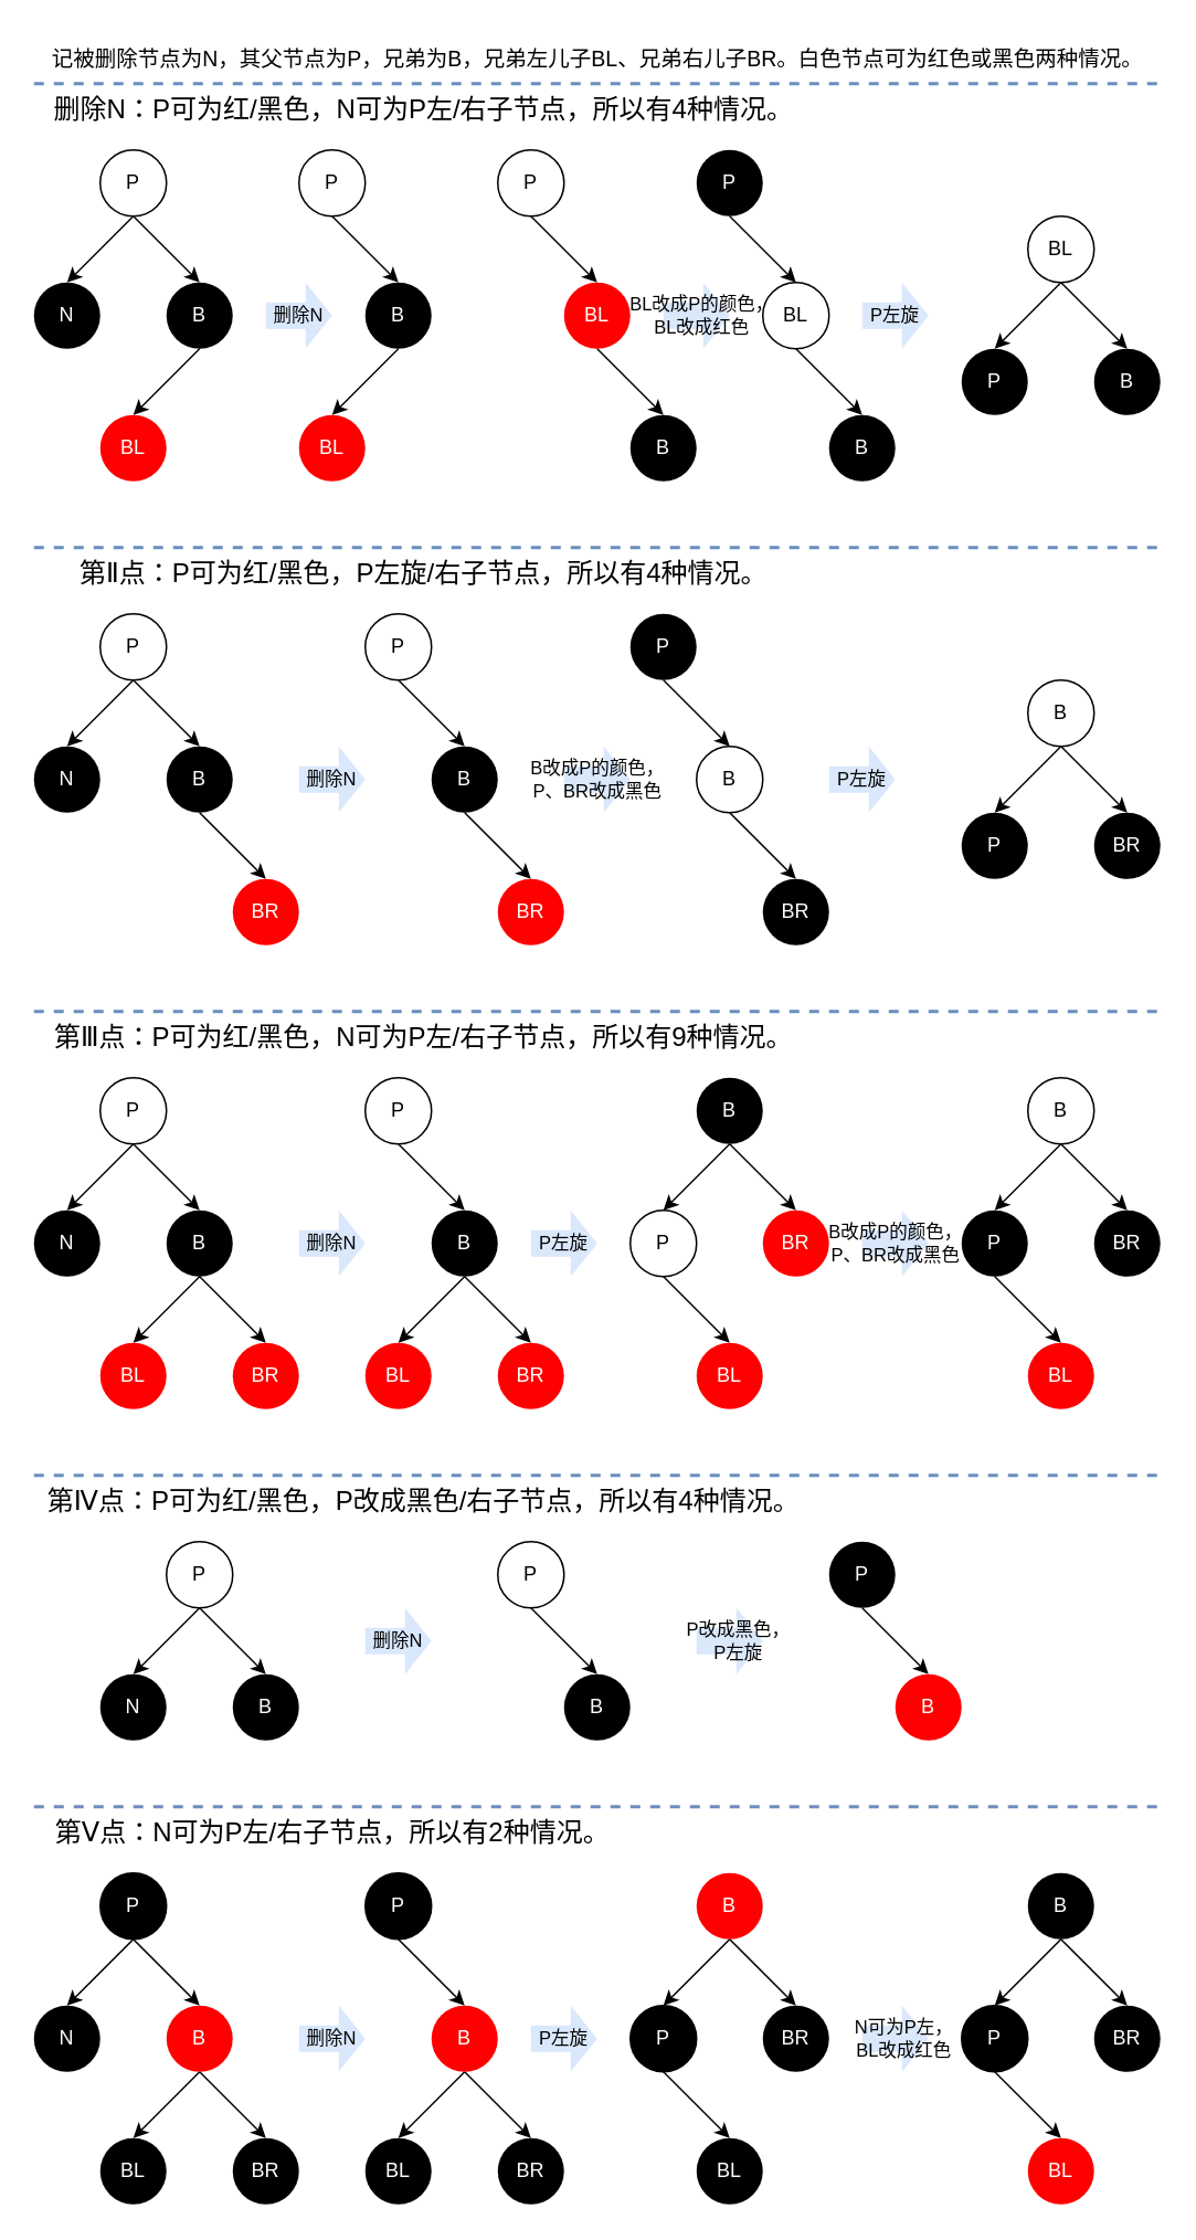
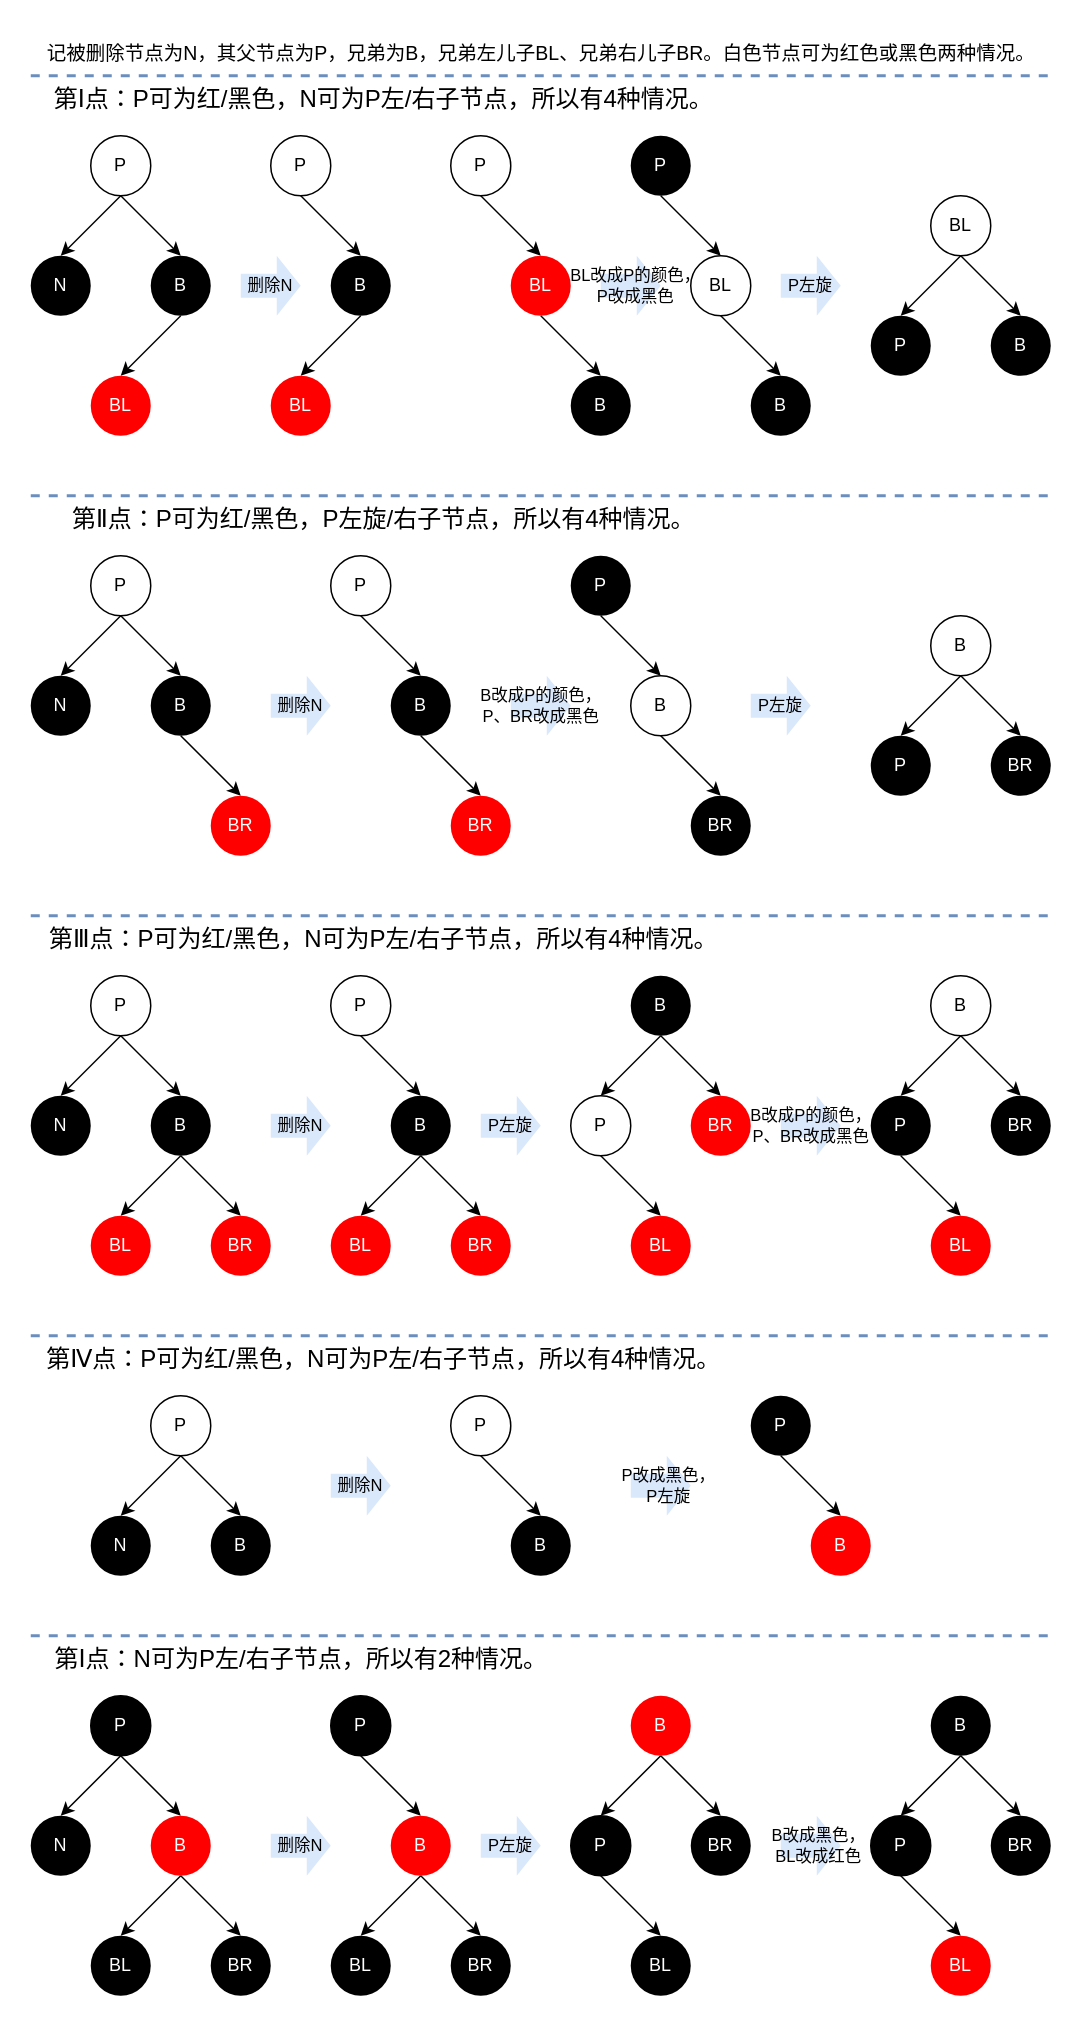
- <mxCell id="7" value="&lt;font style=&quot;font-size: 16px;&quot;&gt;删除N：P可为红/黑色，N可为P左/右子节点，所以有4种情况。&lt;/font&gt;" style="text;html=1;align=center;verticalAlign=middle;resizable=0;points=[];autosize=1;strokeColor=none;fillColor=none;" parent="1" vertex="1"><mxGeometry x="20" y="50" width="470" height="30" as="geometry" /></mxCell>
+ <mxCell id="7" value="&lt;font style=&quot;font-size: 16px;&quot;&gt;第Ⅰ点：P可为红/黑色，N可为P左/右子节点，所以有4种情况。&lt;/font&gt;" style="text;html=1;align=center;verticalAlign=middle;resizable=0;points=[];autosize=1;strokeColor=none;fillColor=none;" parent="1" vertex="1"><mxGeometry x="20" y="50" width="470" height="30" as="geometry" /></mxCell>
- <mxCell id="62" value="BL改成P的颜色，&lt;br&gt;BL改成红色" style="text;html=1;align=center;verticalAlign=middle;resizable=0;points=[];autosize=1;strokeColor=none;fillColor=none;fontSize=11;fontFamily=Helvetica;fontColor=default;" parent="1" vertex="1"><mxGeometry x="368" y="170" width="110" height="40" as="geometry" /></mxCell>
+ <mxCell id="62" value="BL改成P的颜色，&lt;br&gt;P改成黑色" style="text;html=1;align=center;verticalAlign=middle;resizable=0;points=[];autosize=1;strokeColor=none;fillColor=none;fontSize=11;fontFamily=Helvetica;fontColor=default;" parent="1" vertex="1"><mxGeometry x="368" y="170" width="110" height="40" as="geometry" /></mxCell>
- <mxCell id="149" value="&lt;font style=&quot;font-size: 16px;&quot;&gt;第Ⅲ点：P可为红/黑色，N可为P左/右子节点，所以有9种情况。&lt;/font&gt;" style="text;html=1;align=center;verticalAlign=middle;resizable=0;points=[];autosize=1;strokeColor=none;fillColor=none;" vertex="1" parent="1"><mxGeometry x="20" y="610" width="470" height="30" as="geometry" /></mxCell>
+ <mxCell id="149" value="&lt;font style=&quot;font-size: 16px;&quot;&gt;第Ⅲ点：P可为红/黑色，N可为P左/右子节点，所以有4种情况。&lt;/font&gt;" style="text;html=1;align=center;verticalAlign=middle;resizable=0;points=[];autosize=1;strokeColor=none;fillColor=none;" vertex="1" parent="1"><mxGeometry x="20" y="610" width="470" height="30" as="geometry" /></mxCell>
- <mxCell id="150" value="&lt;font style=&quot;font-size: 16px;&quot;&gt;第Ⅳ点：P可为红/黑色，P改成黑色/右子节点，所以有4种情况。&lt;/font&gt;" style="text;html=1;align=center;verticalAlign=middle;resizable=0;points=[];autosize=1;strokeColor=none;fillColor=none;" vertex="1" parent="1"><mxGeometry x="20" y="890" width="470" height="30" as="geometry" /></mxCell>
+ <mxCell id="150" value="&lt;font style=&quot;font-size: 16px;&quot;&gt;第Ⅳ点：P可为红/黑色，N可为P左/右子节点，所以有4种情况。&lt;/font&gt;" style="text;html=1;align=center;verticalAlign=middle;resizable=0;points=[];autosize=1;strokeColor=none;fillColor=none;" vertex="1" parent="1"><mxGeometry x="20" y="890" width="470" height="30" as="geometry" /></mxCell>
- <mxCell id="151" value="&lt;font style=&quot;font-size: 16px;&quot;&gt;第Ⅴ点：N可为P左/右子节点，所以有2种情况。&lt;/font&gt;" style="text;html=1;align=center;verticalAlign=middle;resizable=0;points=[];autosize=1;strokeColor=none;fillColor=none;" vertex="1" parent="1"><mxGeometry x="20" y="1090" width="360" height="30" as="geometry" /></mxCell>
+ <mxCell id="151" value="&lt;font style=&quot;font-size: 16px;&quot;&gt;第Ⅰ点：N可为P左/右子节点，所以有2种情况。&lt;/font&gt;" style="text;html=1;align=center;verticalAlign=middle;resizable=0;points=[];autosize=1;strokeColor=none;fillColor=none;" vertex="1" parent="1"><mxGeometry x="20" y="1090" width="360" height="30" as="geometry" /></mxCell>
- <mxCell id="147" value="N可为P左，&lt;br&gt;BL改成红色" style="text;html=1;align=center;verticalAlign=middle;resizable=0;points=[];autosize=1;strokeColor=none;fillColor=none;fontSize=11;fontFamily=Helvetica;fontColor=default;" parent="1" vertex="1"><mxGeometry x="500" y="1210" width="90" height="40" as="geometry" /></mxCell>
+ <mxCell id="147" value="B改成黑色，&lt;br&gt;BL改成红色" style="text;html=1;align=center;verticalAlign=middle;resizable=0;points=[];autosize=1;strokeColor=none;fillColor=none;fontSize=11;fontFamily=Helvetica;fontColor=default;" parent="1" vertex="1"><mxGeometry x="500" y="1210" width="90" height="40" as="geometry" /></mxCell>
